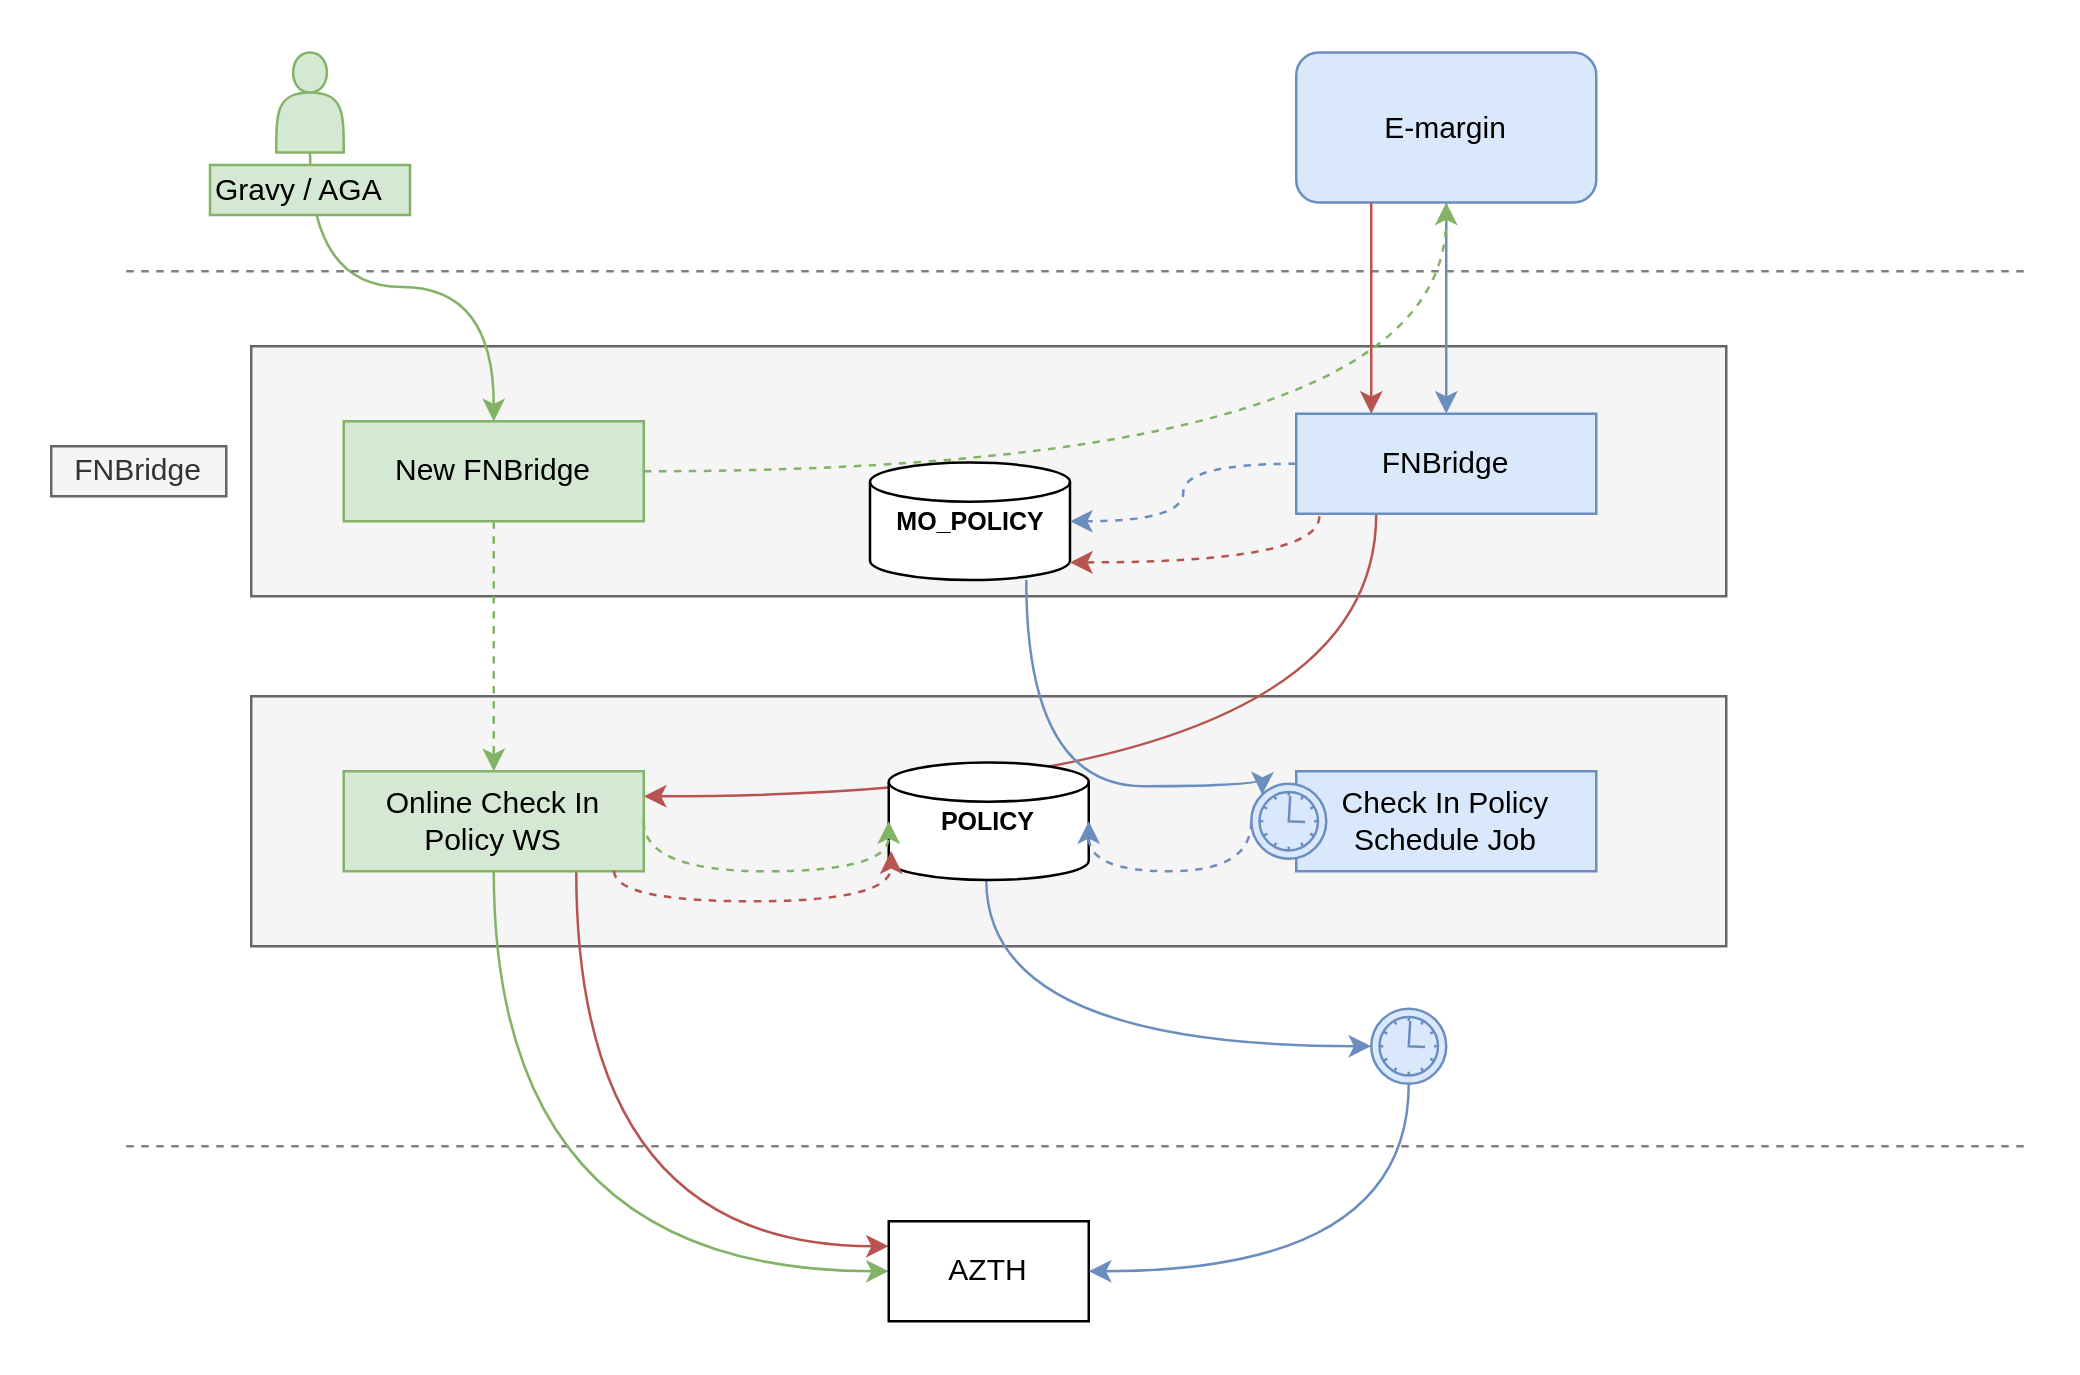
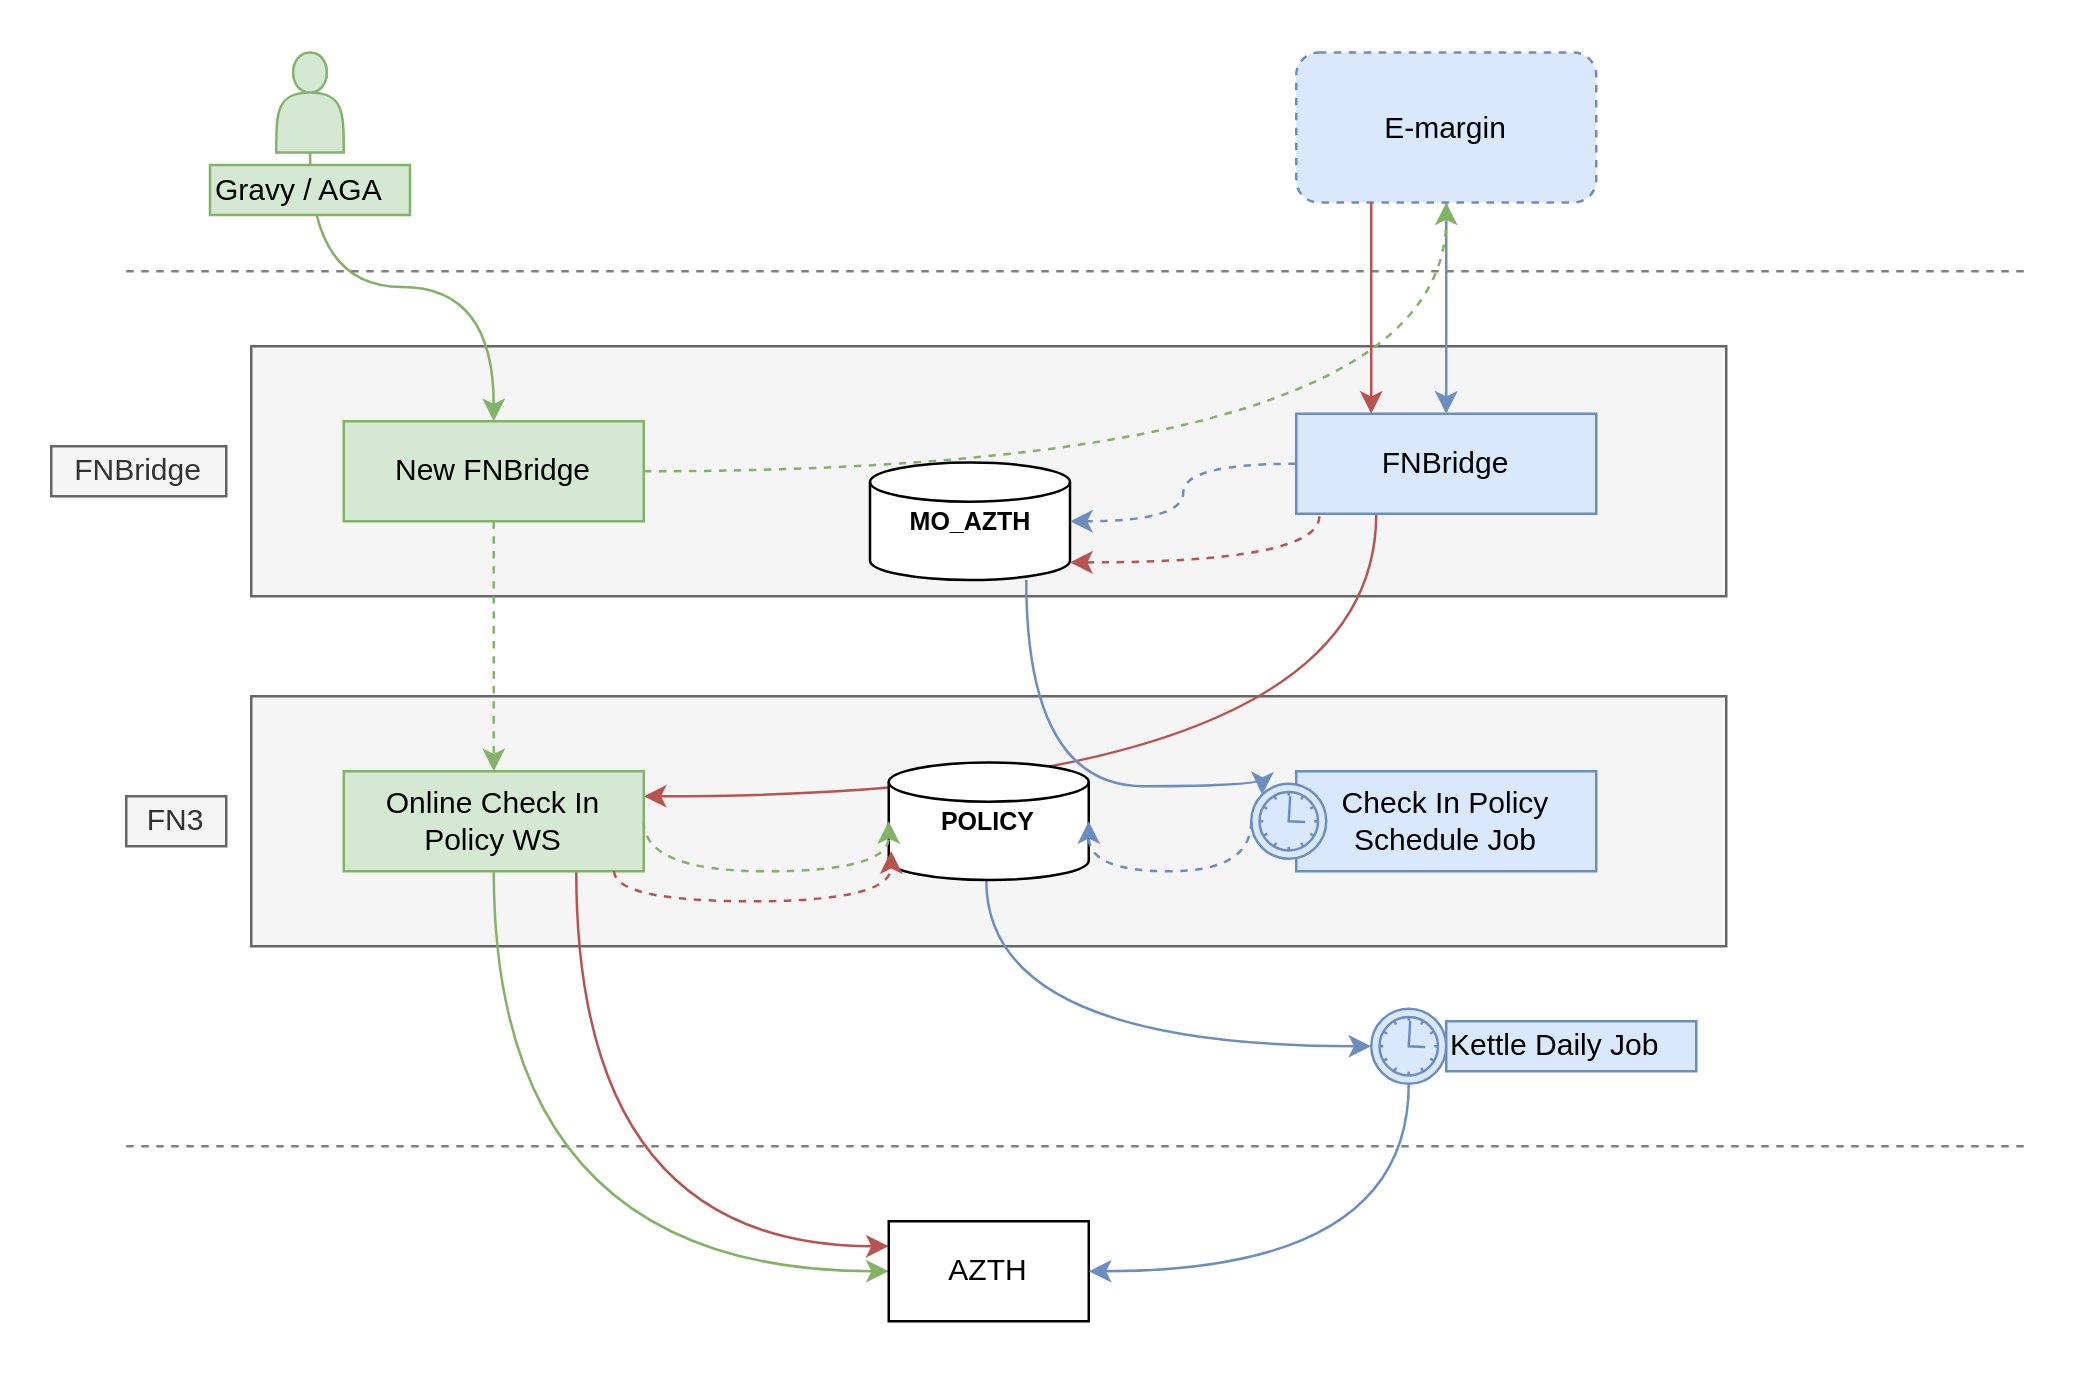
- <mxCell id="10" value="E-margin" style="rounded=1;whiteSpace=wrap;html=1;fillColor=#dae8fc;strokeColor=#6c8ebf;" vertex="1" parent="1"><mxGeometry x="518" y="20.5" width="120" height="60" as="geometry" /></mxCell>
+ <mxCell id="10" value="E-margin" style="rounded=1;whiteSpace=wrap;html=1;fillColor=#dae8fc;strokeColor=#6c8ebf;dashed=1;" vertex="1" parent="1"><mxGeometry x="518" y="20.5" width="120" height="60" as="geometry" /></mxCell>
- <mxCell id="21" value="MO_POLICY" style="strokeWidth=1;html=1;shape=mxgraph.flowchart.database;whiteSpace=wrap;fontSize=10;fontStyle=1" vertex="1" parent="1"><mxGeometry x="347.5" y="184.5" width="80" height="47" as="geometry" /></mxCell>
+ <mxCell id="21" value="MO_AZTH" style="strokeWidth=1;html=1;shape=mxgraph.flowchart.database;whiteSpace=wrap;fontSize=10;fontStyle=1" vertex="1" parent="1"><mxGeometry x="347.5" y="184.5" width="80" height="47" as="geometry" /></mxCell>
+ <mxCell id="26" value="FN3" style="text;html=1;strokeColor=#666666;fillColor=#f5f5f5;align=center;verticalAlign=middle;whiteSpace=wrap;rounded=0;fontColor=#333333;" vertex="1" parent="1"><mxGeometry x="50" y="318" width="40" height="20" as="geometry" /></mxCell>
+ <mxCell id="29" value="Kettle Daily Job" style="text;html=1;resizable=0;points=[];autosize=1;align=left;verticalAlign=top;spacingTop=-4;fillColor=#dae8fc;strokeColor=#6c8ebf;" vertex="1" parent="1"><mxGeometry x="578" y="408" width="100" height="20" as="geometry" /></mxCell>
